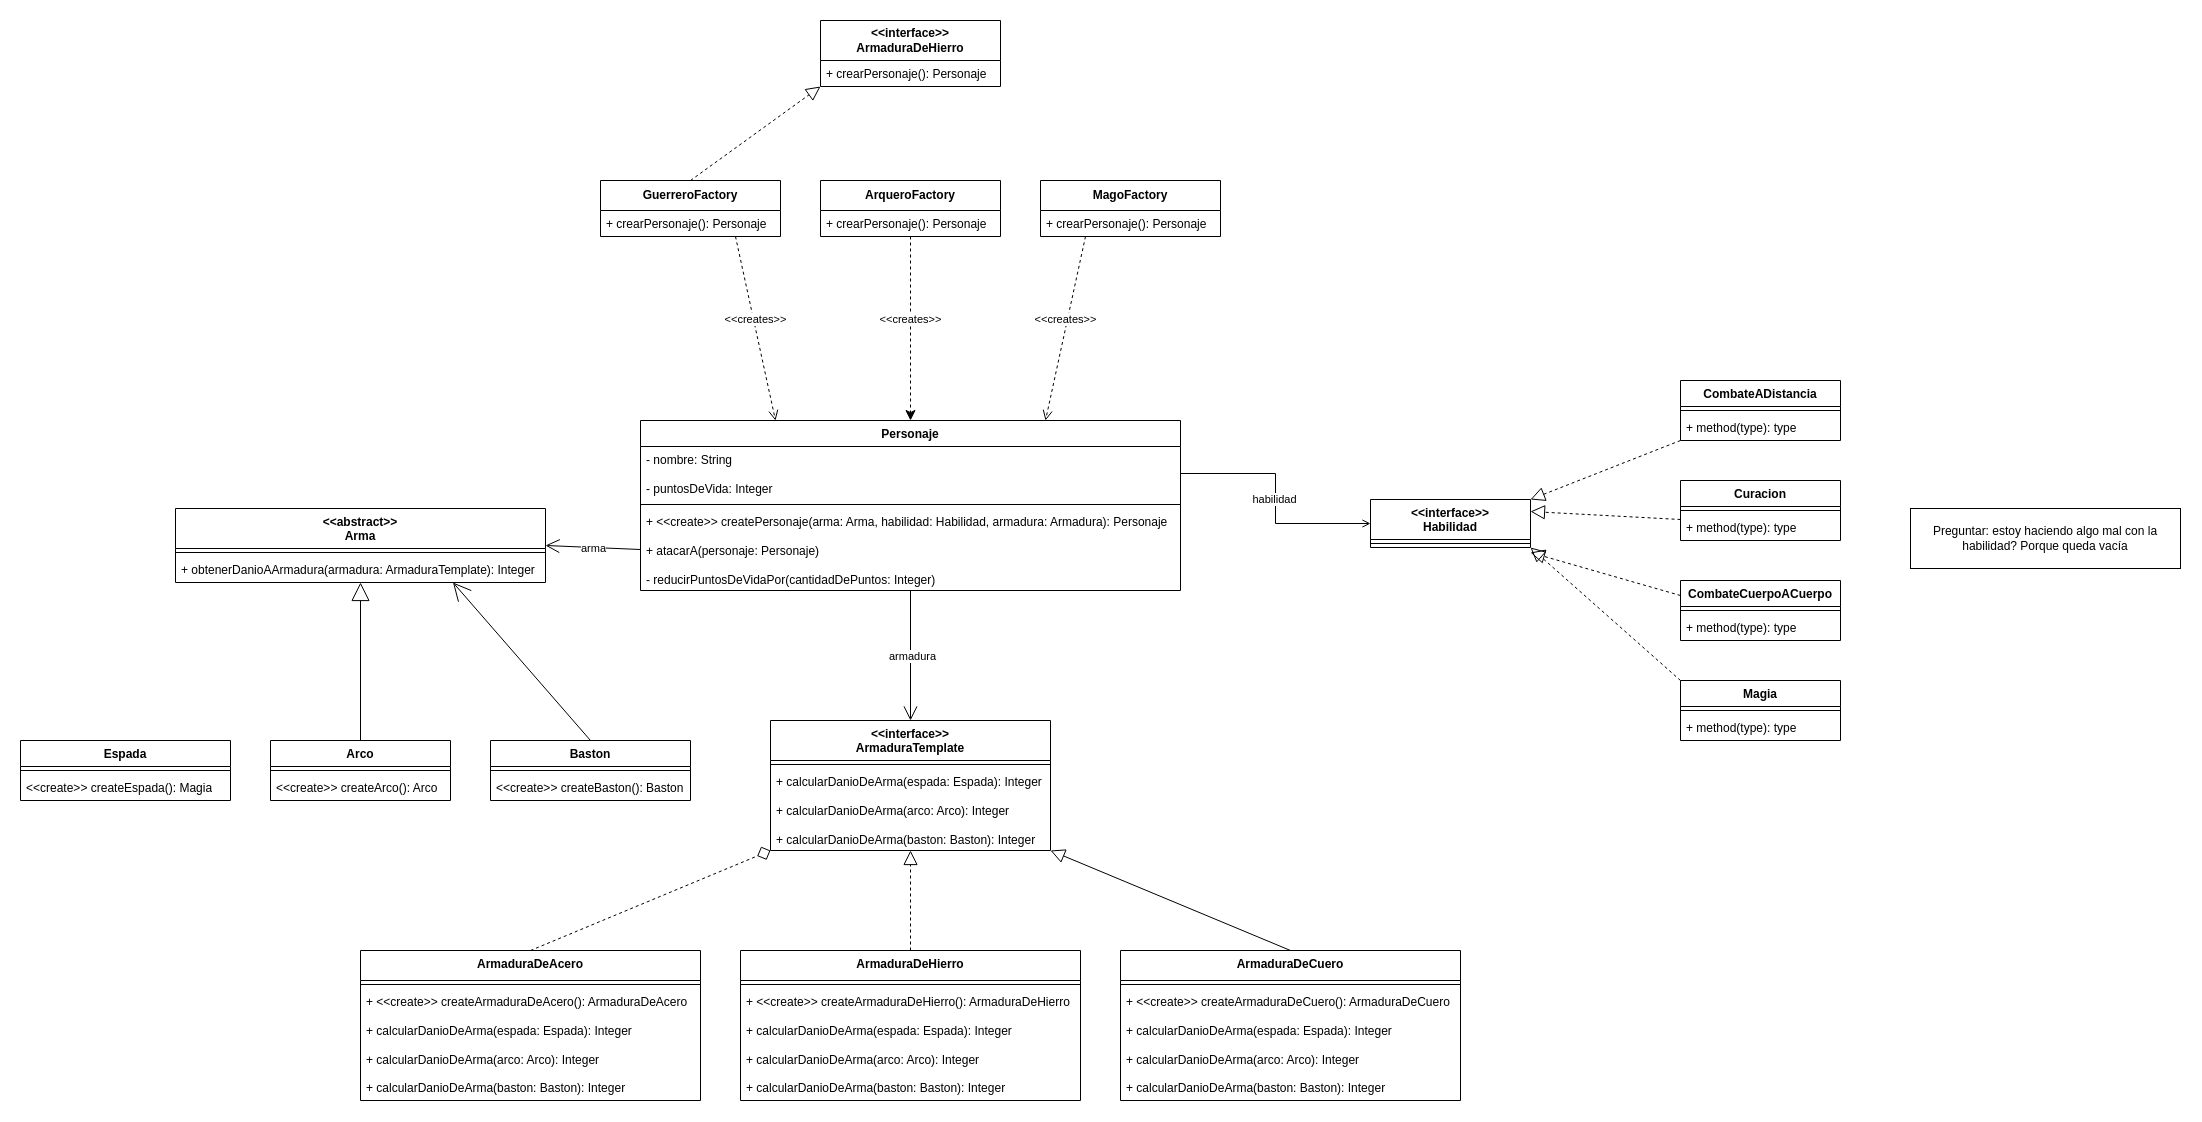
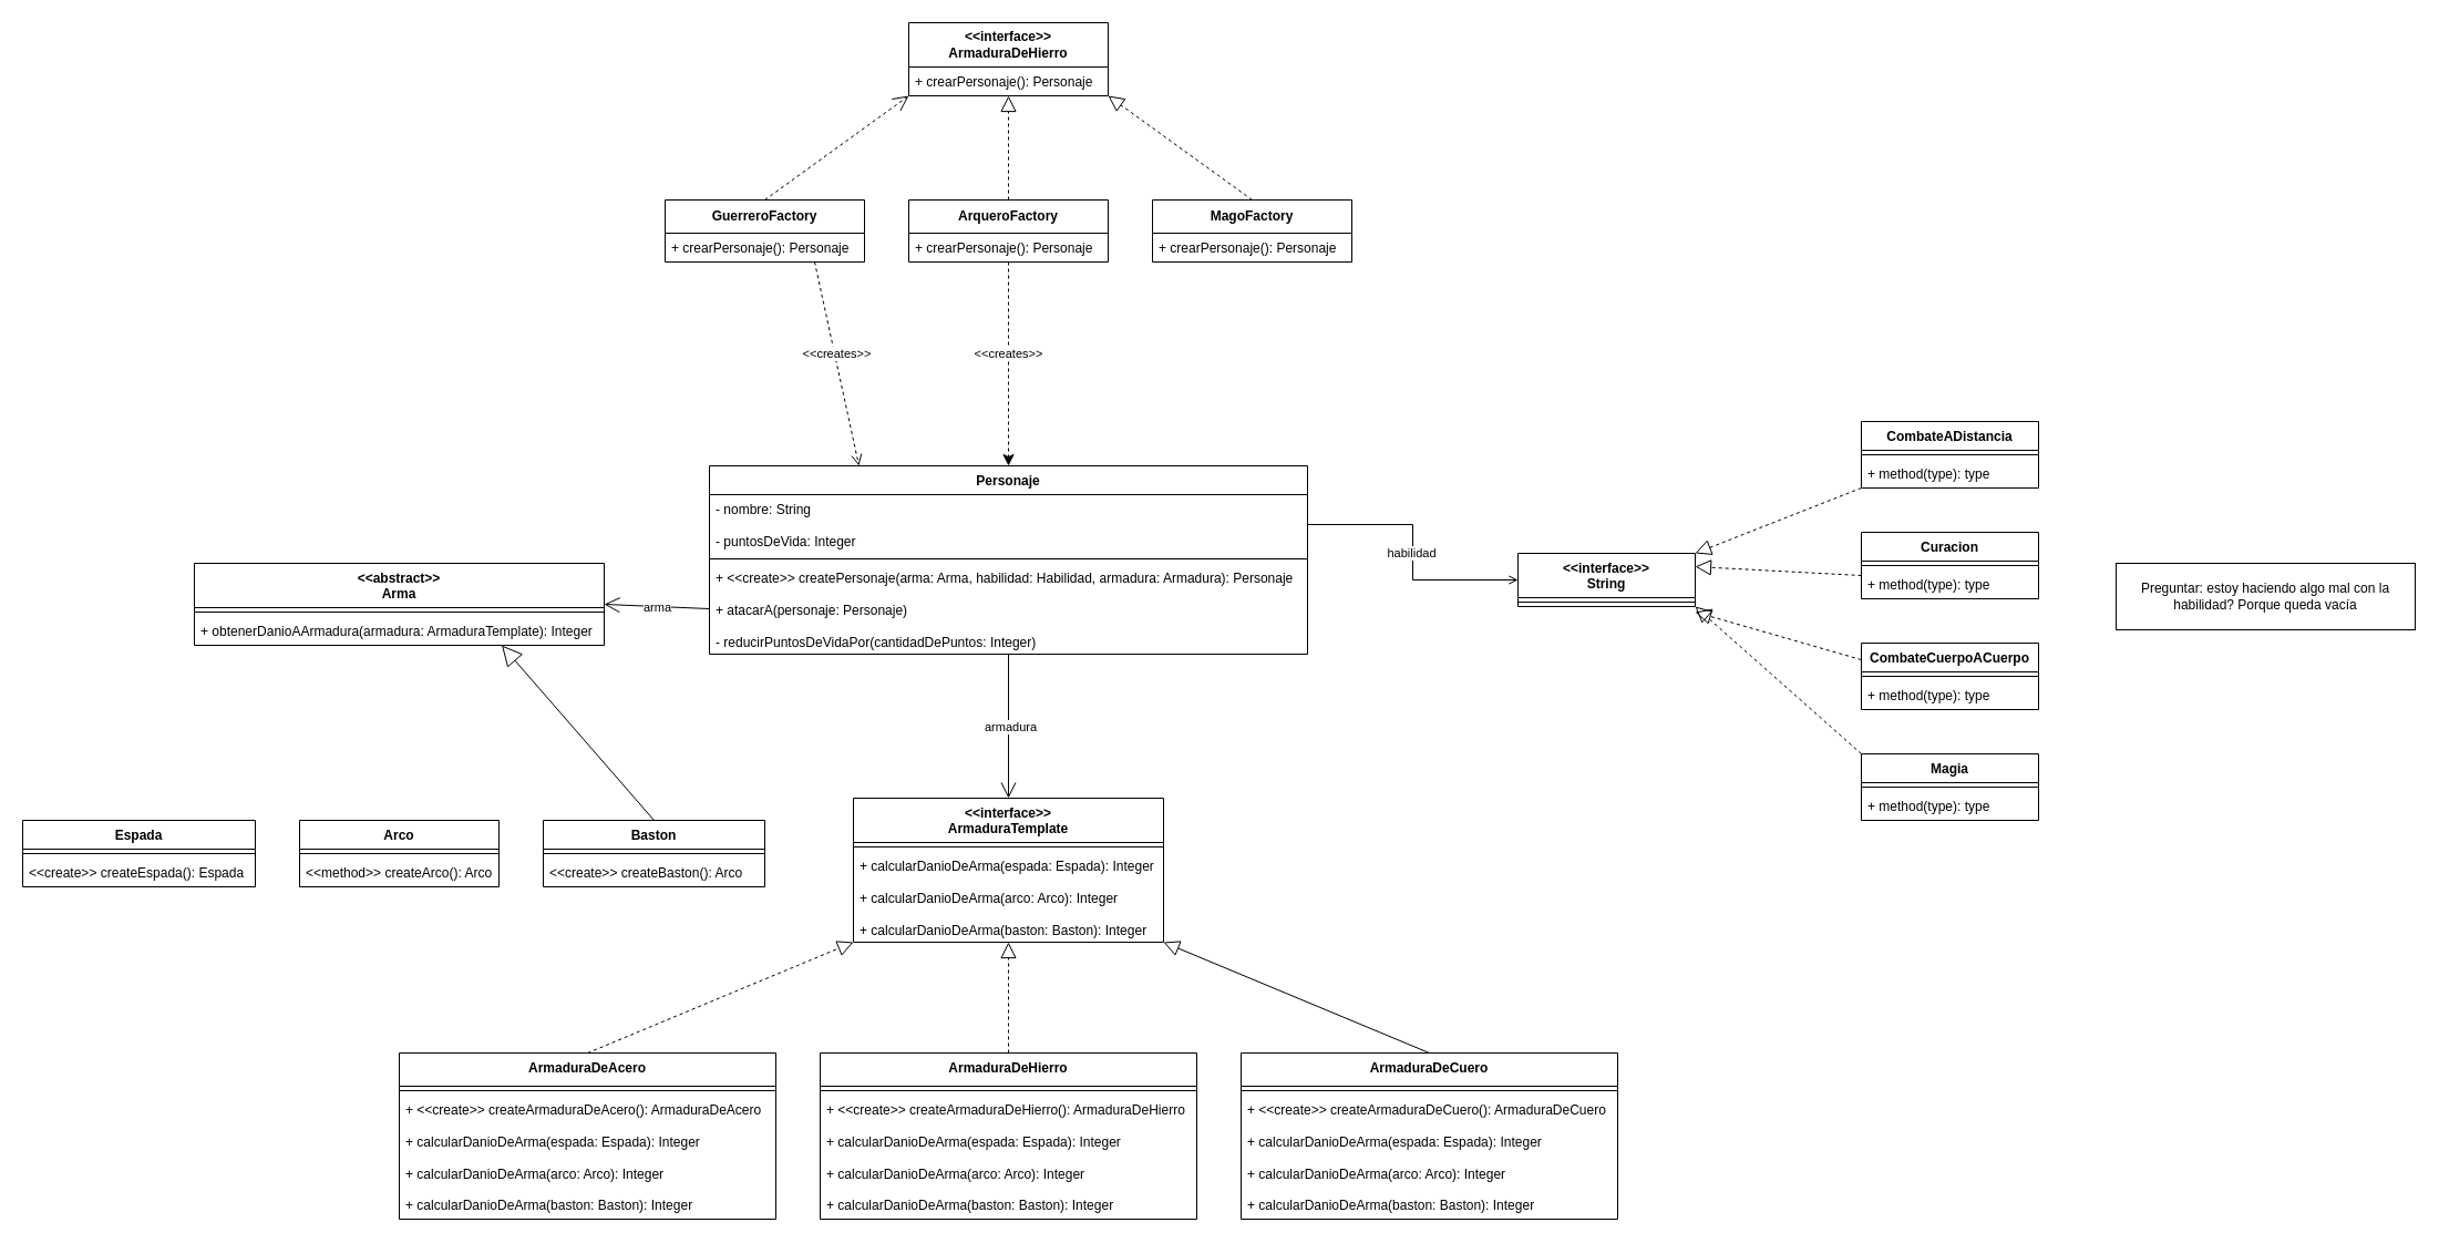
- <mxCell id="26" value="" style="endArrow=block;dashed=1;endFill=0;endSize=12;html=1;rounded=0;exitX=0.5;exitY=0;exitDx=0;exitDy=0;entryX=0;entryY=1;entryDx=0;entryDy=0;" edge="1" parent="1" source="20" target="18"><mxGeometry width="160" relative="1" as="geometry"><mxPoint x="790" y="320" as="sourcePoint" /><mxPoint x="950" y="320" as="targetPoint" /></mxGeometry></mxCell>
+ <mxCell id="26" value="" style="endArrow=open;dashed=1;endFill=0;endSize=12;html=1;rounded=0;exitX=0.5;exitY=0;exitDx=0;exitDy=0;entryX=0;entryY=1;entryDx=0;entryDy=0;" edge="1" parent="1" source="20" target="18"><mxGeometry width="160" relative="1" as="geometry"><mxPoint x="790" y="320" as="sourcePoint" /><mxPoint x="950" y="320" as="targetPoint" /></mxGeometry></mxCell>
+ <mxCell id="28" value="" style="endArrow=block;dashed=1;endFill=0;endSize=12;html=1;rounded=0;exitX=0.5;exitY=0;exitDx=0;exitDy=0;entryX=1;entryY=1;entryDx=0;entryDy=0;" edge="1" parent="1" source="24" target="18"><mxGeometry width="160" relative="1" as="geometry"><mxPoint x="790" y="320" as="sourcePoint" /><mxPoint x="950" y="320" as="targetPoint" /></mxGeometry></mxCell>
+ <mxCell id="27" value="" style="endArrow=block;dashed=1;endFill=0;endSize=12;html=1;rounded=0;exitX=0.5;exitY=0;exitDx=0;exitDy=0;entryX=0.5;entryY=1;entryDx=0;entryDy=0;" edge="1" parent="1" source="22" target="18"><mxGeometry width="160" relative="1" as="geometry"><mxPoint x="790" y="320" as="sourcePoint" /><mxPoint x="950" y="320" as="targetPoint" /></mxGeometry></mxCell>
- <mxCell id="31" value="&amp;lt;&amp;lt;creates&amp;gt;&amp;gt;" style="html=1;verticalAlign=bottom;endArrow=open;dashed=1;endSize=8;curved=0;rounded=0;exitX=0.25;exitY=1;exitDx=0;exitDy=0;entryX=0.75;entryY=0;entryDx=0;entryDy=0;" edge="1" parent="1" source="24" target="2"><mxGeometry relative="1" as="geometry"><mxPoint x="710" y="256" as="sourcePoint" /><mxPoint x="795" y="440" as="targetPoint" /></mxGeometry></mxCell>
- <mxCell id="12" value="&amp;lt;&amp;lt;interface&amp;gt;&amp;gt;&lt;div&gt;Habilidad&lt;/div&gt;" style="swimlane;fontStyle=1;align=center;verticalAlign=top;childLayout=stackLayout;horizontal=1;startSize=40;horizontalStack=0;resizeParent=1;resizeParentMax=0;resizeLast=0;collapsible=1;marginBottom=0;whiteSpace=wrap;html=1;" vertex="1" parent="1"><mxGeometry x="1370" y="499" width="160" height="48" as="geometry" /></mxCell>
+ <mxCell id="12" value="&amp;lt;&amp;lt;interface&amp;gt;&amp;gt;&lt;div&gt;String&lt;/div&gt;" style="swimlane;fontStyle=1;align=center;verticalAlign=top;childLayout=stackLayout;horizontal=1;startSize=40;horizontalStack=0;resizeParent=1;resizeParentMax=0;resizeLast=0;collapsible=1;marginBottom=0;whiteSpace=wrap;html=1;" vertex="1" parent="1"><mxGeometry x="1370" y="499" width="160" height="48" as="geometry" /></mxCell>
- <mxCell id="54" value="" style="endArrow=open;endSize=16;endFill=0;html=1;rounded=0;exitX=0.5;exitY=0;exitDx=0;exitDy=0;entryX=0.75;entryY=1;entryDx=0;entryDy=0;" edge="1" parent="1" source="50" target="9"><mxGeometry x="-0.005" width="160" relative="1" as="geometry"><mxPoint x="145" y="760" as="sourcePoint" /><mxPoint x="300" y="606" as="targetPoint" /><mxPoint as="offset" /></mxGeometry></mxCell>
+ <mxCell id="54" value="" style="endArrow=block;endSize=16;endFill=0;html=1;rounded=0;exitX=0.5;exitY=0;exitDx=0;exitDy=0;entryX=0.75;entryY=1;entryDx=0;entryDy=0;" edge="1" parent="1" source="50" target="9"><mxGeometry x="-0.005" width="160" relative="1" as="geometry"><mxPoint x="145" y="760" as="sourcePoint" /><mxPoint x="300" y="606" as="targetPoint" /><mxPoint as="offset" /></mxGeometry></mxCell>
- <mxCell id="53" value="" style="endArrow=block;endSize=16;endFill=0;html=1;rounded=0;exitX=0.5;exitY=0;exitDx=0;exitDy=0;entryX=0.5;entryY=1;entryDx=0;entryDy=0;" edge="1" parent="1" source="47" target="9"><mxGeometry width="160" relative="1" as="geometry"><mxPoint x="135" y="750" as="sourcePoint" /><mxPoint x="290" y="596" as="targetPoint" /><mxPoint as="offset" /></mxGeometry></mxCell>
- <mxCell id="46" value="&amp;lt;&amp;lt;create&amp;gt;&amp;gt; createEspada(): Magia" style="text;strokeColor=none;fillColor=none;align=left;verticalAlign=top;spacingLeft=4;spacingRight=4;overflow=hidden;rotatable=0;points=[[0,0.5],[1,0.5]];portConstraint=eastwest;whiteSpace=wrap;html=1;" vertex="1" parent="44"><mxGeometry y="34" width="210" height="26" as="geometry" /></mxCell>
+ <mxCell id="46" value="&amp;lt;&amp;lt;create&amp;gt;&amp;gt; createEspada(): Espada" style="text;strokeColor=none;fillColor=none;align=left;verticalAlign=top;spacingLeft=4;spacingRight=4;overflow=hidden;rotatable=0;points=[[0,0.5],[1,0.5]];portConstraint=eastwest;whiteSpace=wrap;html=1;" vertex="1" parent="44"><mxGeometry y="34" width="210" height="26" as="geometry" /></mxCell>
- <mxCell id="49" value="&amp;lt;&amp;lt;create&amp;gt;&amp;gt; createArco(): Arco" style="text;strokeColor=none;fillColor=none;align=left;verticalAlign=top;spacingLeft=4;spacingRight=4;overflow=hidden;rotatable=0;points=[[0,0.5],[1,0.5]];portConstraint=eastwest;whiteSpace=wrap;html=1;" vertex="1" parent="47"><mxGeometry y="34" width="180" height="26" as="geometry" /></mxCell>
+ <mxCell id="49" value="&amp;lt;&amp;lt;method&amp;gt;&amp;gt; createArco(): Arco" style="text;strokeColor=none;fillColor=none;align=left;verticalAlign=top;spacingLeft=4;spacingRight=4;overflow=hidden;rotatable=0;points=[[0,0.5],[1,0.5]];portConstraint=eastwest;whiteSpace=wrap;html=1;" vertex="1" parent="47"><mxGeometry y="34" width="180" height="26" as="geometry" /></mxCell>
- <mxCell id="52" value="&amp;lt;&amp;lt;create&amp;gt;&amp;gt; createBaston(): Baston" style="text;strokeColor=none;fillColor=none;align=left;verticalAlign=top;spacingLeft=4;spacingRight=4;overflow=hidden;rotatable=0;points=[[0,0.5],[1,0.5]];portConstraint=eastwest;whiteSpace=wrap;html=1;" vertex="1" parent="50"><mxGeometry y="34" width="200" height="26" as="geometry" /></mxCell>
+ <mxCell id="52" value="&amp;lt;&amp;lt;create&amp;gt;&amp;gt; createBaston(): Arco" style="text;strokeColor=none;fillColor=none;align=left;verticalAlign=top;spacingLeft=4;spacingRight=4;overflow=hidden;rotatable=0;points=[[0,0.5],[1,0.5]];portConstraint=eastwest;whiteSpace=wrap;html=1;" vertex="1" parent="50"><mxGeometry y="34" width="200" height="26" as="geometry" /></mxCell>
- <mxCell id="41" value="" style="endArrow=diamond;dashed=1;endFill=0;endSize=12;html=1;rounded=0;exitX=0.5;exitY=0;exitDx=0;exitDy=0;entryX=0;entryY=1;entryDx=0;entryDy=0;" edge="1" parent="1" source="32" target="6"><mxGeometry width="160" relative="1" as="geometry"><mxPoint x="790" y="800" as="sourcePoint" /><mxPoint x="740" y="920" as="targetPoint" /></mxGeometry></mxCell>
+ <mxCell id="41" value="" style="endArrow=block;dashed=1;endFill=0;endSize=12;html=1;rounded=0;exitX=0.5;exitY=0;exitDx=0;exitDy=0;entryX=0;entryY=1;entryDx=0;entryDy=0;" edge="1" parent="1" source="32" target="6"><mxGeometry width="160" relative="1" as="geometry"><mxPoint x="790" y="800" as="sourcePoint" /><mxPoint x="740" y="920" as="targetPoint" /></mxGeometry></mxCell>
